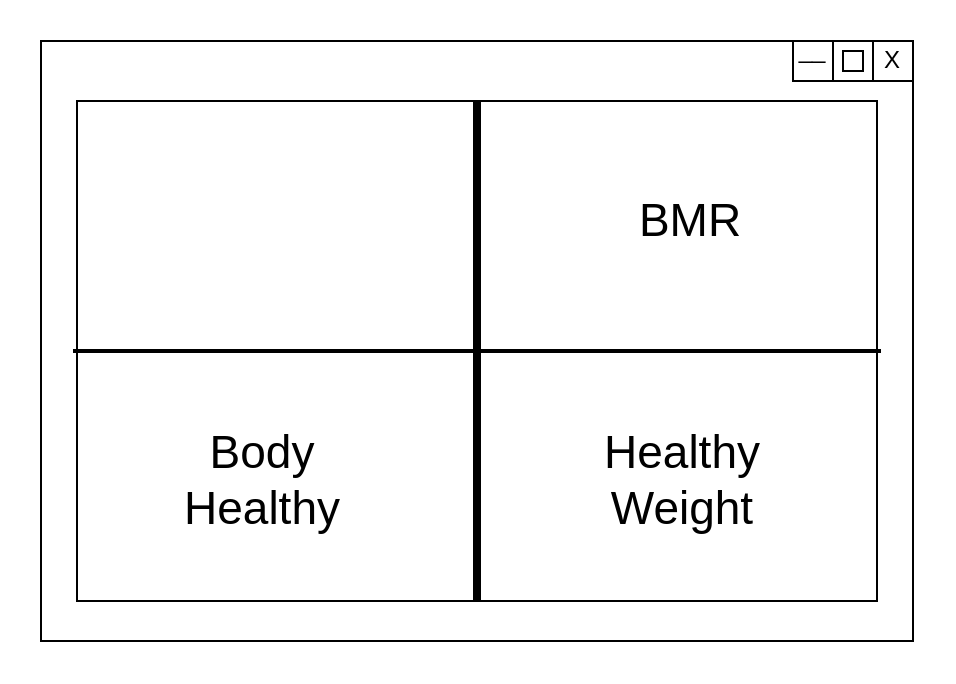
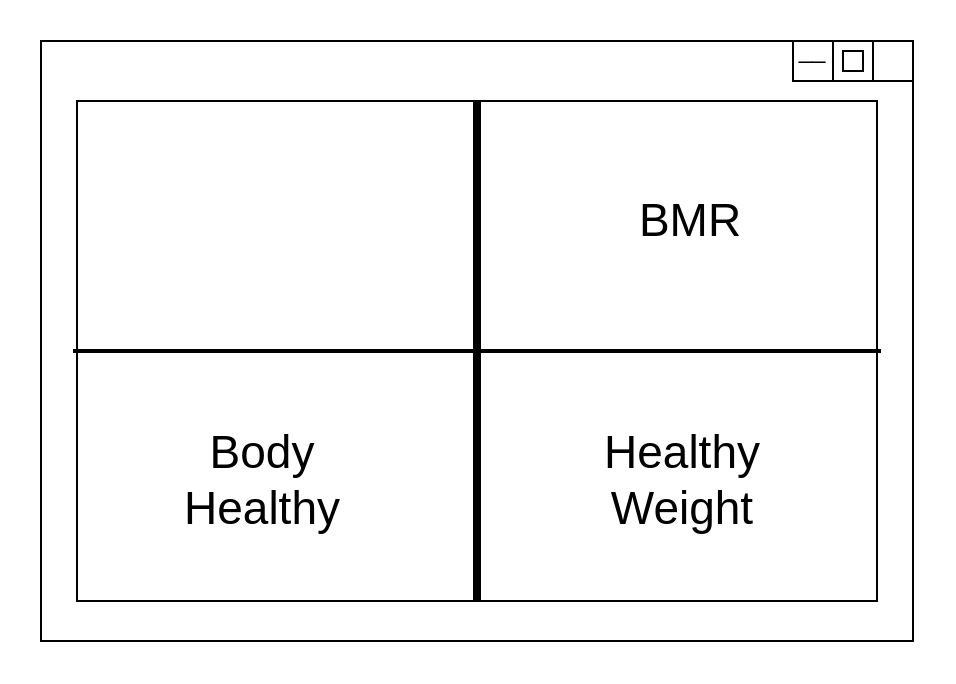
- <mxCell id="7" value="X" style="text;html=1;strokeColor=none;fillColor=none;align=center;verticalAlign=middle;whiteSpace=wrap;rounded=0;" parent="1" vertex="1"><mxGeometry x="436" y="20" width="20" height="20" as="geometry" /></mxCell>
